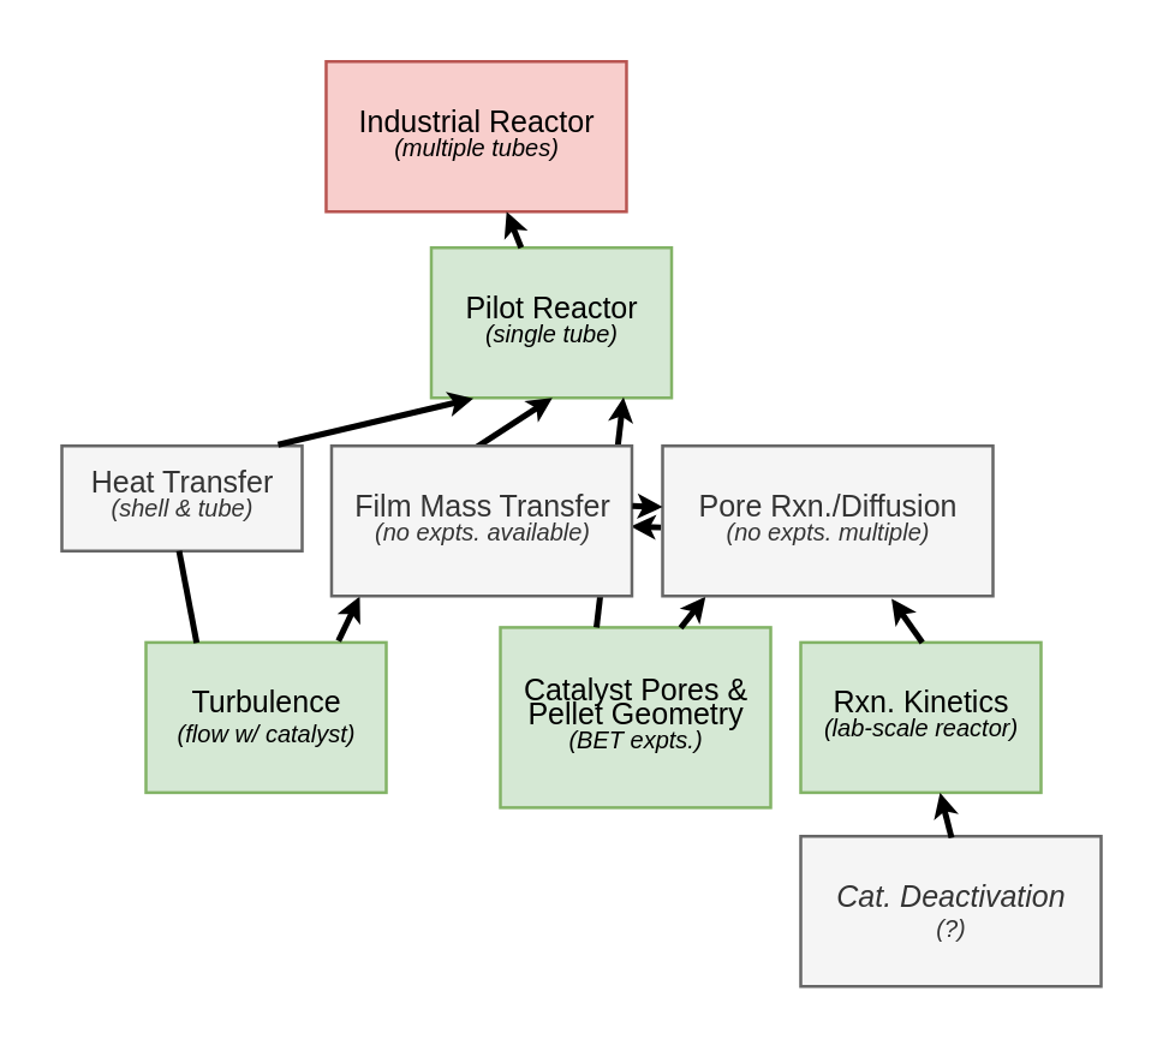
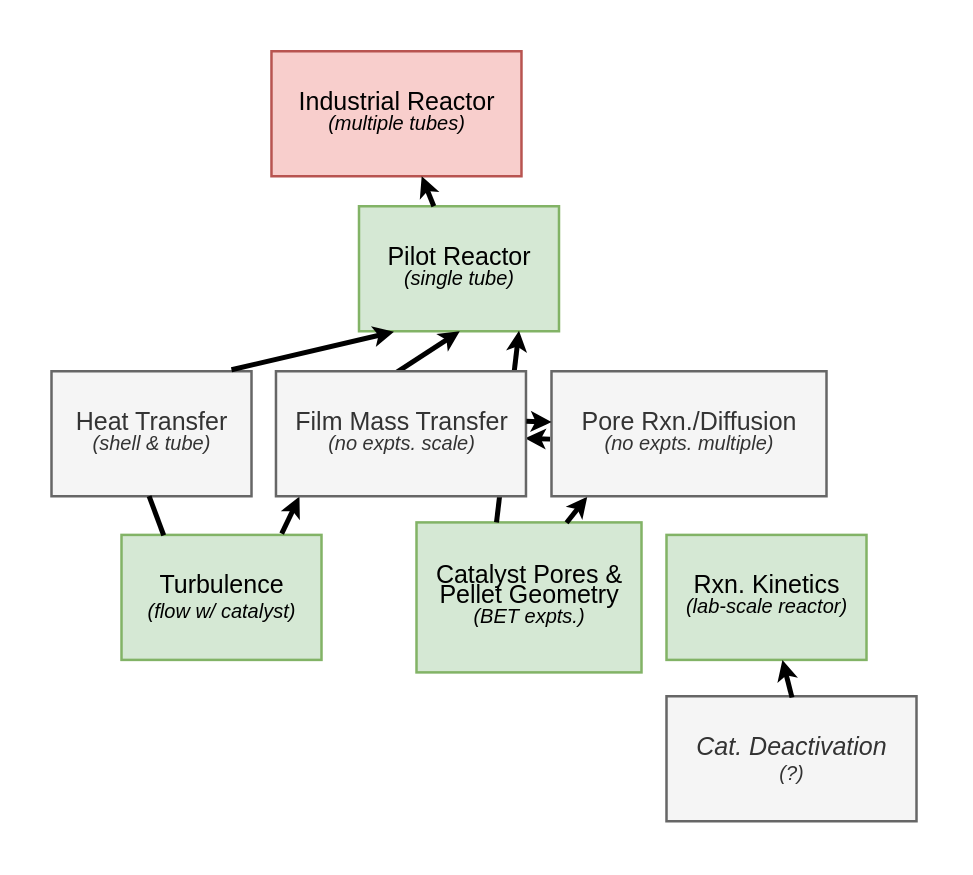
- <mxCell id="7" value="&lt;p style=&quot;line-height: 0.8; font-size: 10px;&quot;&gt;Heat Transfer&lt;br style=&quot;font-size: 10px;&quot;&gt;&lt;font style=&quot;font-size: 10px;&quot; size=&quot;1&quot;&gt;&lt;i style=&quot;font-size: 8px; line-height: 1;&quot;&gt;(shell &amp;amp; tube)&lt;/i&gt;&lt;/font&gt;&lt;br style=&quot;font-size: 10px;&quot;&gt;&lt;/p&gt;" style="text;html=1;align=center;verticalAlign=middle;resizable=0;points=[];autosize=1;strokeColor=#666666;fillColor=#f5f5f5;spacing=0;fontColor=#333333;fontSize=10;" parent="1" vertex="1"><mxGeometry x="20.002" y="147.998" width="80" height="35" as="geometry" /></mxCell>
+ <mxCell id="7" value="&lt;p style=&quot;line-height: 0.8; font-size: 10px;&quot;&gt;Heat Transfer&lt;br style=&quot;font-size: 10px;&quot;&gt;&lt;font style=&quot;font-size: 10px;&quot; size=&quot;1&quot;&gt;&lt;i style=&quot;font-size: 8px; line-height: 1;&quot;&gt;(shell &amp;amp; tube)&lt;/i&gt;&lt;/font&gt;&lt;br style=&quot;font-size: 10px;&quot;&gt;&lt;/p&gt;" style="text;html=1;align=center;verticalAlign=middle;resizable=0;points=[];autosize=1;strokeColor=#666666;fillColor=#f5f5f5;spacing=0;fontColor=#333333;fontSize=10;" parent="1" vertex="1"><mxGeometry x="20.002" y="147.998" width="80" height="50" as="geometry" /></mxCell>
- <mxCell id="20" value="&lt;p style=&quot;line-height: 0.8; font-size: 10px;&quot;&gt;Film Mass Transfer&lt;br style=&quot;font-size: 10px;&quot;&gt;&lt;font style=&quot;font-size: 10px;&quot; size=&quot;1&quot;&gt;&lt;i style=&quot;font-size: 8px; line-height: 1;&quot;&gt;(no expts. available)&lt;/i&gt;&lt;/font&gt;&lt;br style=&quot;font-size: 10px;&quot;&gt;&lt;/p&gt;" style="text;html=1;align=center;verticalAlign=middle;resizable=0;points=[];autosize=1;strokeColor=#666666;fillColor=#f5f5f5;spacing=0;fontColor=#333333;fontSize=10;" parent="1" vertex="1"><mxGeometry x="109.787" y="147.998" width="100" height="50" as="geometry" /></mxCell>
+ <mxCell id="20" value="&lt;p style=&quot;line-height: 0.8; font-size: 10px;&quot;&gt;Film Mass Transfer&lt;br style=&quot;font-size: 10px;&quot;&gt;&lt;font style=&quot;font-size: 10px;&quot; size=&quot;1&quot;&gt;&lt;i style=&quot;font-size: 8px; line-height: 1;&quot;&gt;(no expts. scale)&lt;/i&gt;&lt;/font&gt;&lt;br style=&quot;font-size: 10px;&quot;&gt;&lt;/p&gt;" style="text;html=1;align=center;verticalAlign=middle;resizable=0;points=[];autosize=1;strokeColor=#666666;fillColor=#f5f5f5;spacing=0;fontColor=#333333;fontSize=10;" parent="1" vertex="1"><mxGeometry x="109.787" y="147.998" width="100" height="50" as="geometry" /></mxCell>
- <mxCell id="18" value="" style="endArrow=classic;html=1;rounded=0;fontSize=8;exitX=0.506;exitY=0.001;exitDx=0;exitDy=0;exitPerimeter=0;entryX=0.693;entryY=1.018;entryDx=0;entryDy=0;entryPerimeter=0;strokeWidth=2;endSize=2;startSize=2;" parent="1" source="5" target="15" edge="1"><mxGeometry width="50" height="50" relative="1" as="geometry"><mxPoint x="215.8" y="223.758" as="sourcePoint" /><mxPoint x="201.957" y="208.998" as="targetPoint" /></mxGeometry></mxCell>
